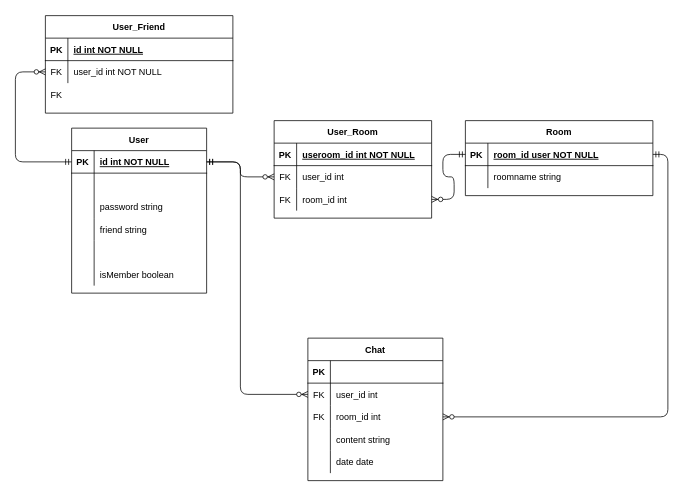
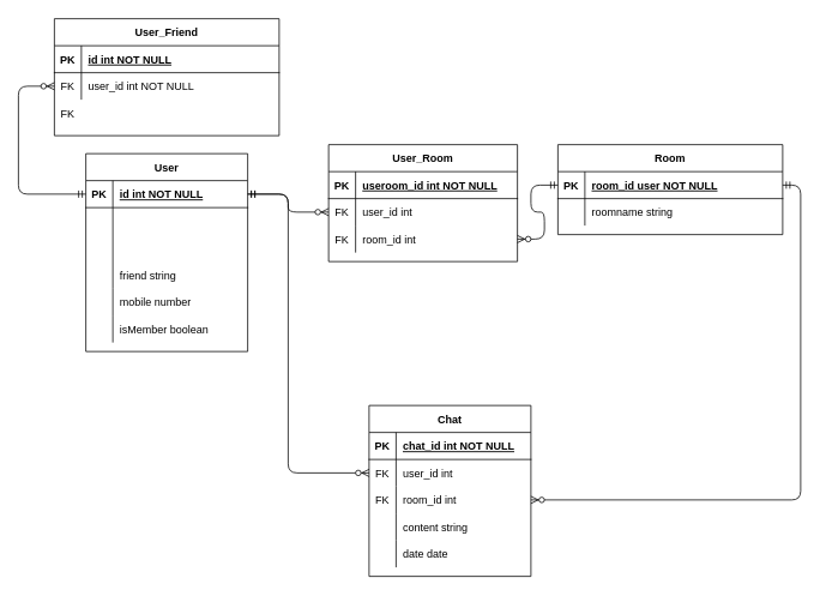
- <mxCell id="26" value="password string" style="shape=partialRectangle;connectable=0;fillColor=none;top=0;left=0;bottom=0;right=0;align=left;spacingLeft=6;overflow=hidden;" vertex="1" parent="24"><mxGeometry x="30" width="150" height="30" as="geometry" /></mxCell>
+ <mxCell id="32" value="mobile number" style="shape=partialRectangle;connectable=0;fillColor=none;top=0;left=0;bottom=0;right=0;align=left;spacingLeft=6;overflow=hidden;" vertex="1" parent="30"><mxGeometry x="30" width="150" height="30" as="geometry" /></mxCell>
+ <mxCell id="39" value="chat_id int NOT NULL" style="shape=partialRectangle;connectable=0;fillColor=none;top=0;left=0;bottom=0;right=0;align=left;spacingLeft=6;fontStyle=5;overflow=hidden;" vertex="1" parent="37"><mxGeometry x="30" width="150" height="30" as="geometry" /></mxCell>
